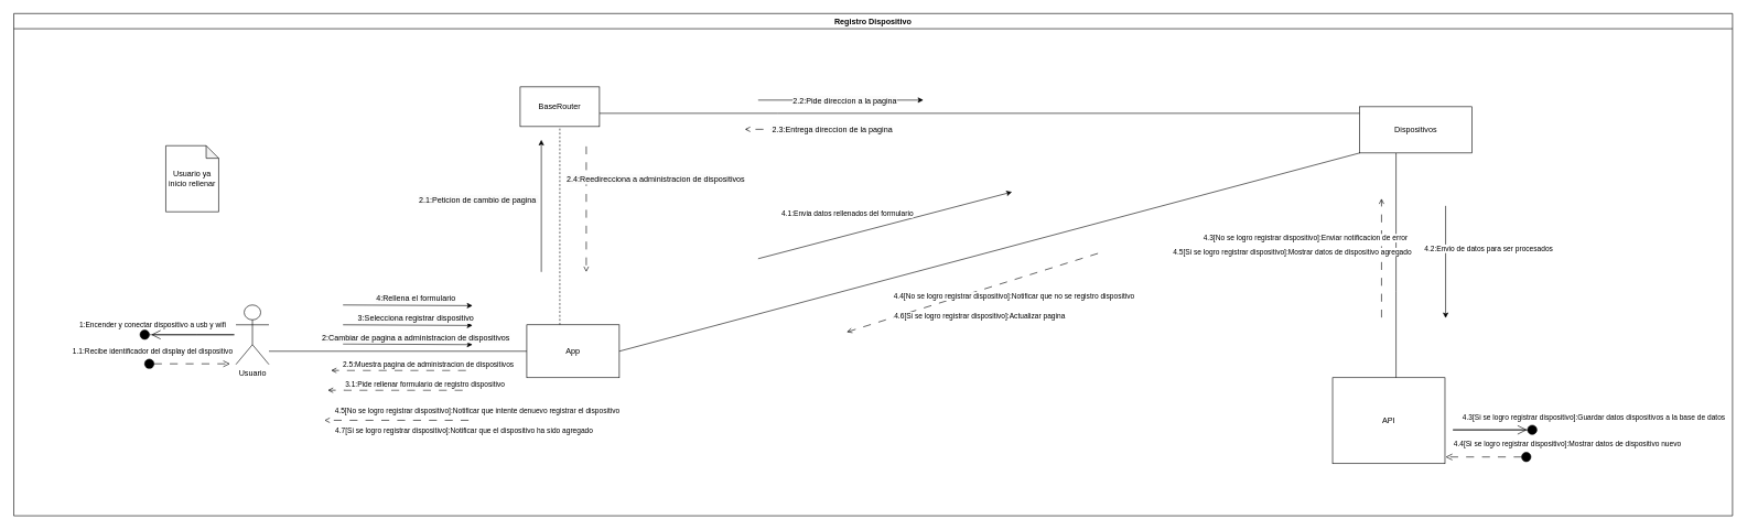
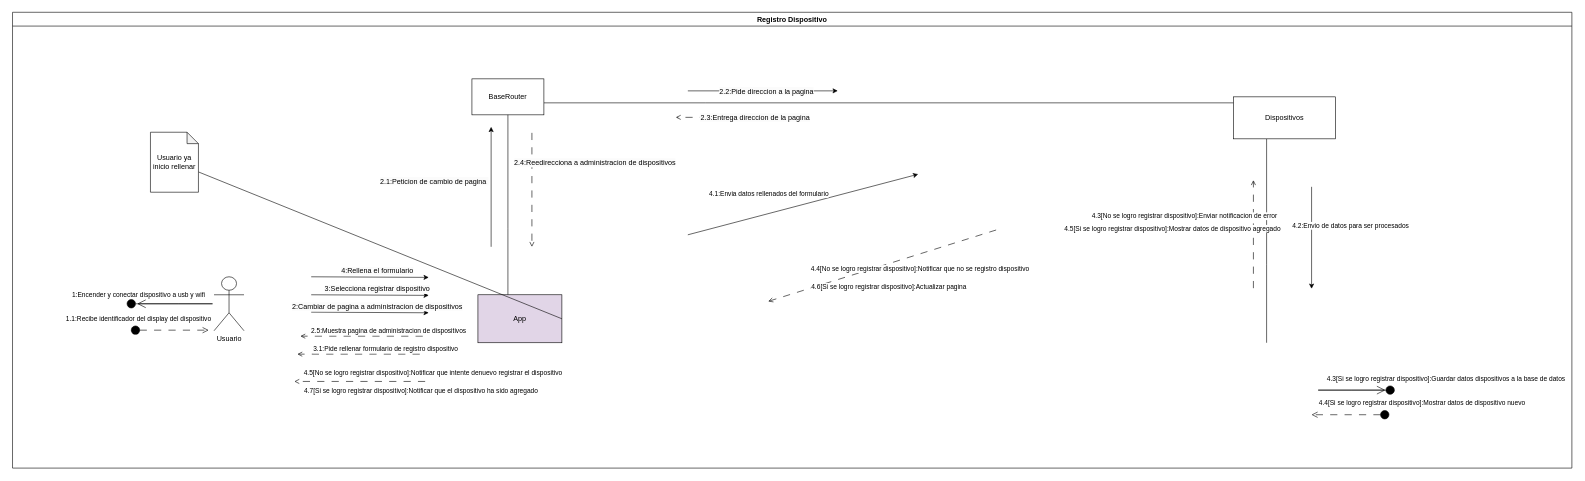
- <mxCell id="7" style="edgeStyle=orthogonalEdgeStyle;rounded=0;orthogonalLoop=1;jettySize=auto;html=1;endArrow=none;endFill=0;dashed=1;" edge="1" parent="2" source="8" target="6"><mxGeometry relative="1" as="geometry"><Array as="points"><mxPoint x="826" y="361" /><mxPoint x="826" y="361" /></Array></mxGeometry></mxCell>
+ <mxCell id="7" style="edgeStyle=orthogonalEdgeStyle;rounded=0;orthogonalLoop=1;jettySize=auto;html=1;endArrow=none;endFill=0;" edge="1" parent="2" source="8" target="6"><mxGeometry relative="1" as="geometry"><Array as="points"><mxPoint x="826" y="361" /><mxPoint x="826" y="361" /></Array></mxGeometry></mxCell>
- <mxCell id="27" value="" style="endArrow=none;html=1;rounded=0;entryX=0;entryY=1;entryDx=0;entryDy=0;exitX=1;exitY=0.5;exitDx=0;exitDy=0;endFill=0;" edge="1" parent="2" source="8" target="11"><mxGeometry width="50" height="50" relative="1" as="geometry"><mxPoint x="956" y="451" as="sourcePoint" /><mxPoint x="1136" y="341" as="targetPoint" /></mxGeometry></mxCell>
+ <mxCell id="27" value="" style="endArrow=none;html=1;rounded=0;exitX=1;exitY=0.5;exitDx=0;exitDy=0;endFill=0;" edge="1" parent="2" source="8" target="52"><mxGeometry width="50" height="50" relative="1" as="geometry"><mxPoint x="956" y="451" as="sourcePoint" /><mxPoint x="1136" y="341" as="targetPoint" /></mxGeometry></mxCell>
- <mxCell id="3" style="edgeStyle=orthogonalEdgeStyle;rounded=0;orthogonalLoop=1;jettySize=auto;html=1;entryX=0;entryY=0.5;entryDx=0;entryDy=0;endArrow=none;endFill=0;" edge="1" parent="2" source="4" target="8"><mxGeometry relative="1" as="geometry"><Array as="points"><mxPoint x="476" y="511" /><mxPoint x="476" y="511" /></Array></mxGeometry></mxCell>
- <mxCell id="8" value="App" style="rounded=0;whiteSpace=wrap;html=1;" vertex="1" parent="2"><mxGeometry x="776" y="471" width="140" height="80" as="geometry" /></mxCell>
+ <mxCell id="8" value="App" style="rounded=0;whiteSpace=wrap;html=1;fillColor=#e1d5e7;" vertex="1" parent="2"><mxGeometry x="776" y="471" width="140" height="80" as="geometry" /></mxCell>
- <mxCell id="9" value="API" style="rounded=0;whiteSpace=wrap;html=1;" vertex="1" parent="2"><mxGeometry x="1995" y="551" width="170" height="130" as="geometry" /></mxCell>
